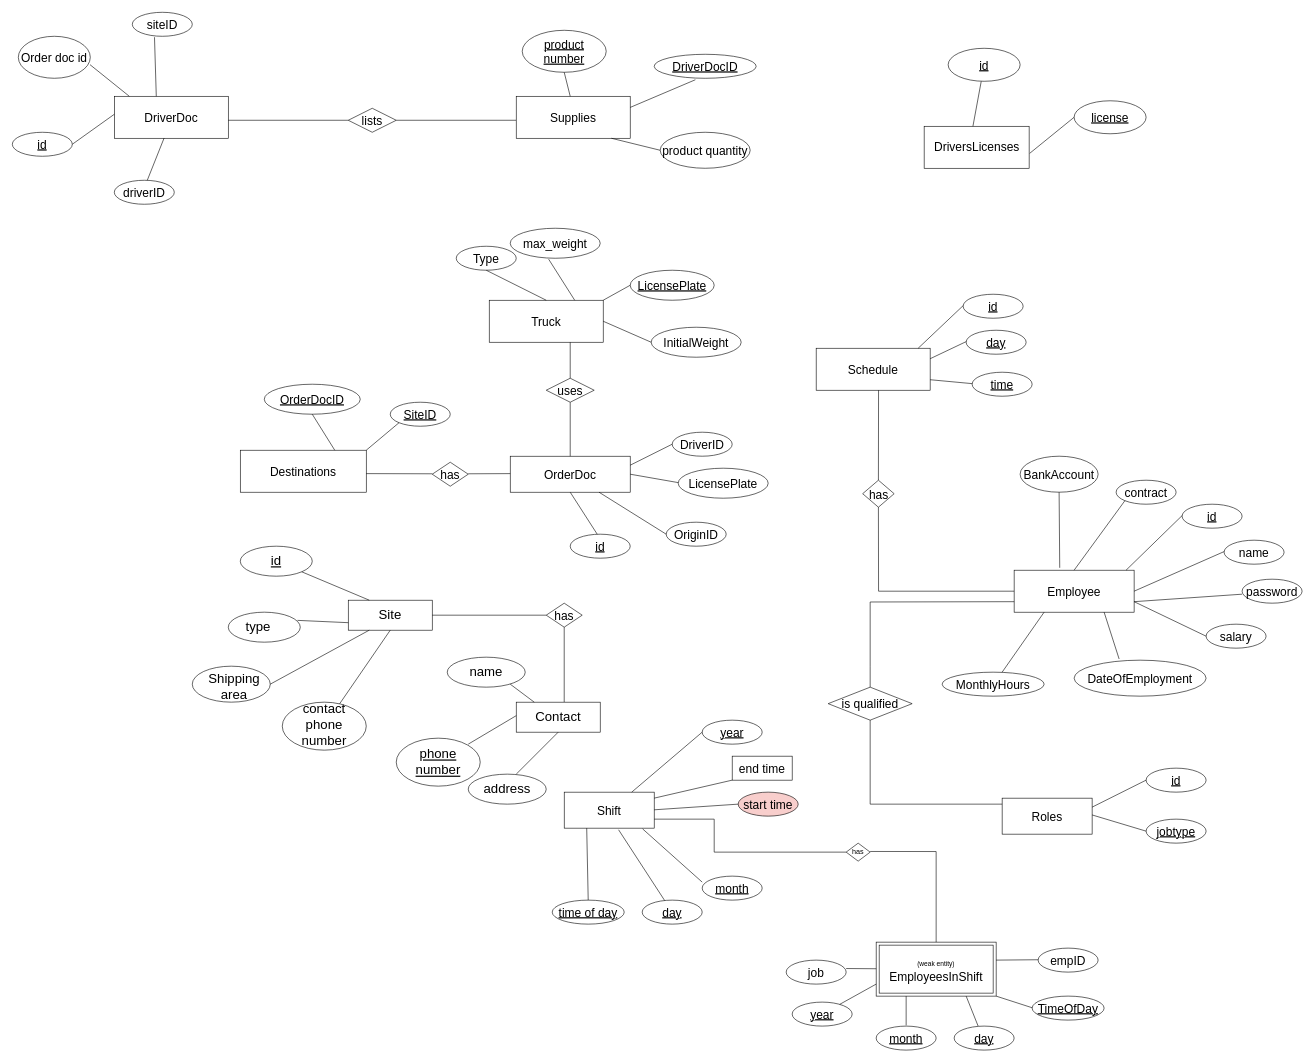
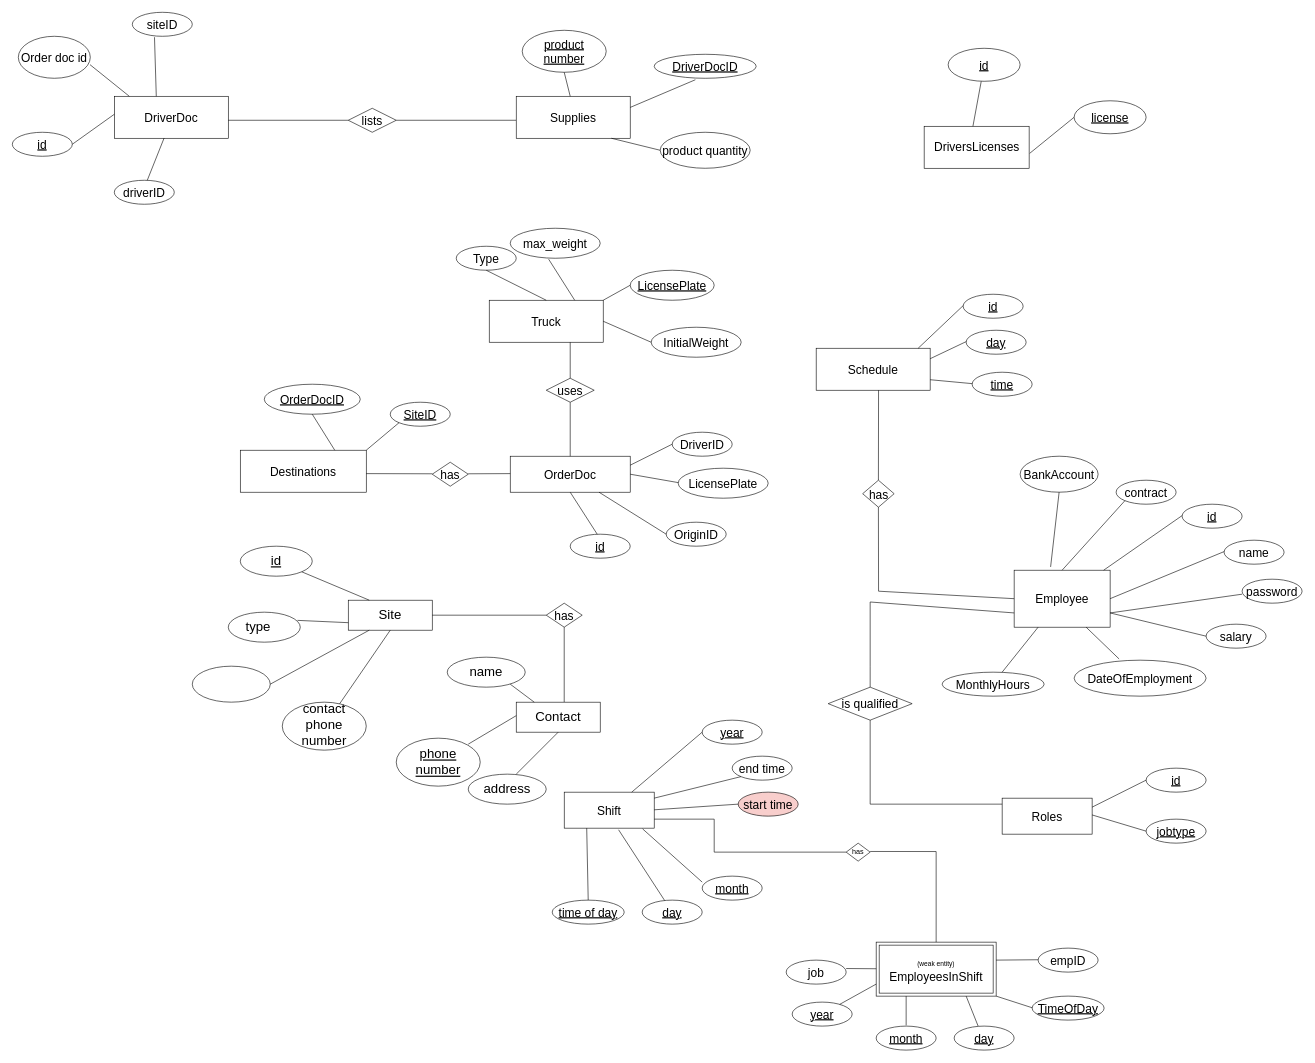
- <mxCell id="36" value="Employee" style="whiteSpace=wrap;html=1;align=center;fontSize=20;" parent="1" vertex="1"><mxGeometry x="1690" y="950" width="200" height="70" as="geometry" /></mxCell>
+ <mxCell id="36" value="Employee" style="whiteSpace=wrap;html=1;align=center;fontSize=20;" parent="1" vertex="1"><mxGeometry x="1690" y="950" width="160" height="95" as="geometry" /></mxCell>
- <mxCell id="102" value="Shipping area" style="text;html=1;strokeColor=none;fillColor=none;align=center;verticalAlign=middle;whiteSpace=wrap;rounded=0;fontSize=22;" parent="1" vertex="1"><mxGeometry x="360" y="1130" width="60" height="30" as="geometry" /></mxCell>
- <mxCell id="9" value="end time" style="whiteSpace=wrap;html=1;align=center;fontSize=20;rounded=0;" parent="1" vertex="1"><mxGeometry x="1220" y="1260" width="100" height="40" as="geometry" /></mxCell>
+ <mxCell id="9" value="end time" style="ellipse;whiteSpace=wrap;html=1;align=center;fontSize=20;" parent="1" vertex="1"><mxGeometry x="1220" y="1260" width="100" height="40" as="geometry" /></mxCell>
